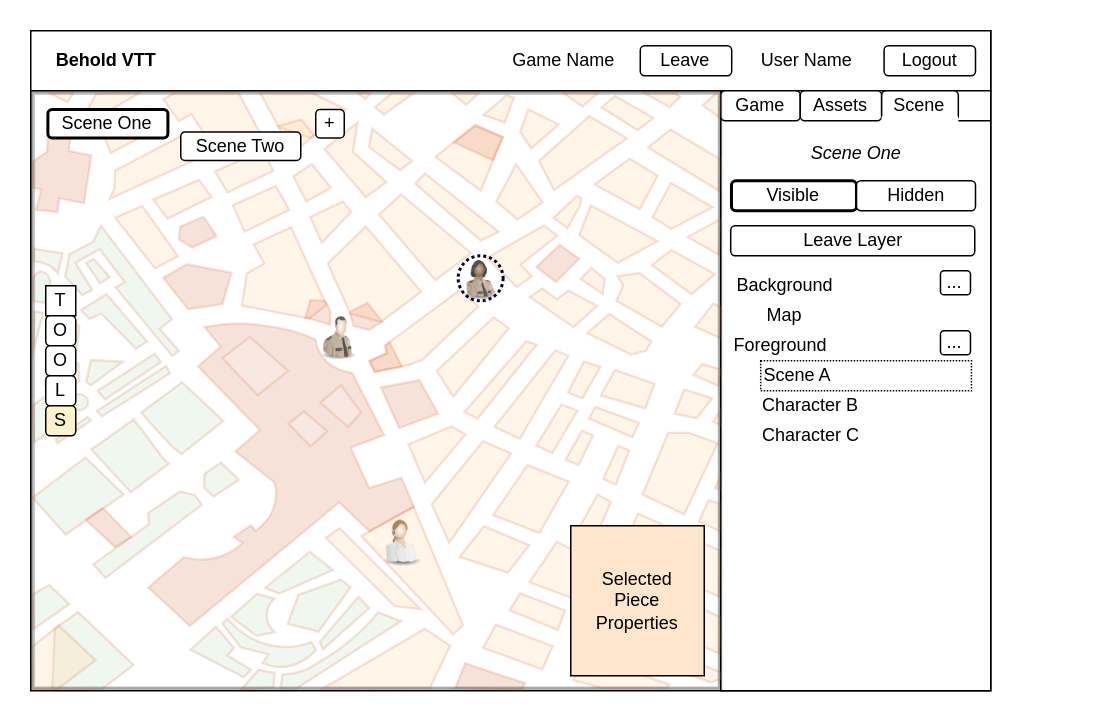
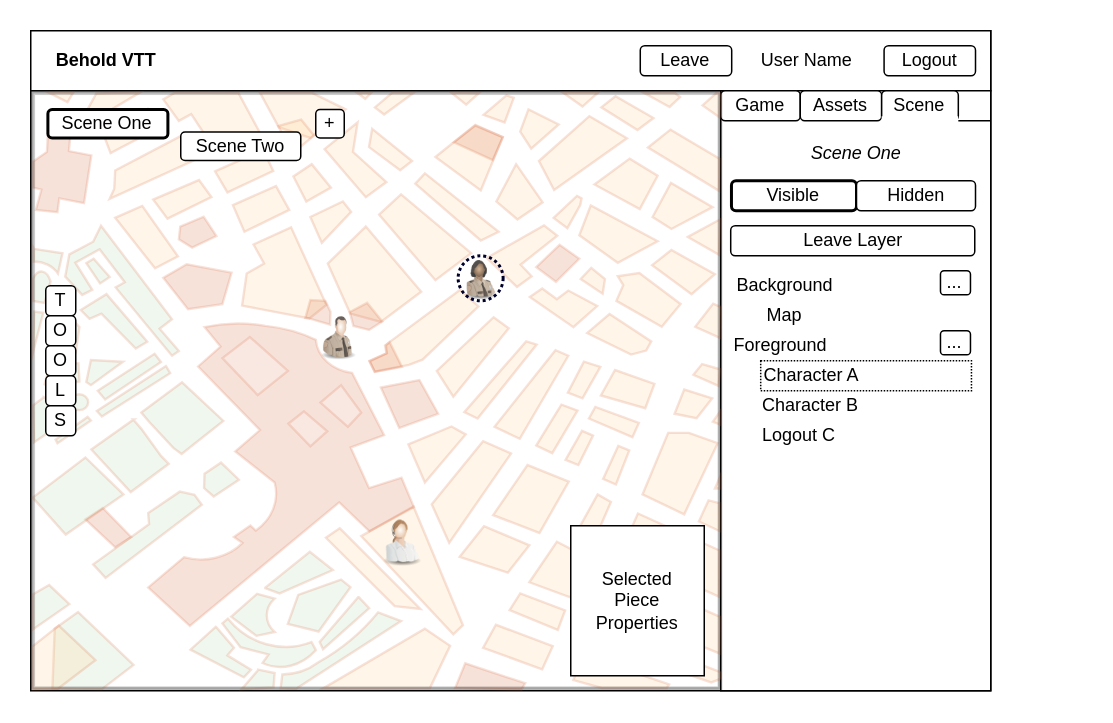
- <mxCell id="8" value="Game Name" style="text;html=1;align=center;verticalAlign=middle;whiteSpace=wrap;rounded=0;" parent="2" vertex="1"><mxGeometry x="314.921" y="5" width="81.27" height="30" as="geometry" /></mxCell>
- <mxCell id="17" value="T" style="whiteSpace=wrap;html=1;rounded=0;" parent="16" vertex="1"><mxGeometry width="20" height="20" as="geometry" /></mxCell>
+ <mxCell id="17" value="T" style="rounded=1;whiteSpace=wrap;html=1;" parent="16" vertex="1"><mxGeometry width="20" height="20" as="geometry" /></mxCell>
- <mxCell id="35" value="Scene A" style="text;html=1;align=left;verticalAlign=middle;whiteSpace=wrap;rounded=0;strokeColor=default;dashed=1;dashPattern=1 1;" vertex="1" parent="2"><mxGeometry x="486.64" y="220" width="140.5" height="20" as="geometry" /></mxCell>
+ <mxCell id="35" value="Character A" style="text;html=1;align=left;verticalAlign=middle;whiteSpace=wrap;rounded=0;strokeColor=default;dashed=1;dashPattern=1 1;" vertex="1" parent="2"><mxGeometry x="486.64" y="220" width="140.5" height="20" as="geometry" /></mxCell>
- <mxCell id="21" value="S" style="rounded=1;whiteSpace=wrap;html=1;fillColor=#fff2cc;" parent="16" vertex="1"><mxGeometry y="80" width="20" height="20" as="geometry" /></mxCell>
+ <mxCell id="21" value="S" style="rounded=1;whiteSpace=wrap;html=1;" parent="16" vertex="1"><mxGeometry y="80" width="20" height="20" as="geometry" /></mxCell>
- <mxCell id="37" value="Character C" style="text;html=1;align=left;verticalAlign=middle;whiteSpace=wrap;rounded=0;" vertex="1" parent="2"><mxGeometry x="485.98" y="260" width="140.5" height="20" as="geometry" /></mxCell>
+ <mxCell id="37" value="Logout C" style="text;html=1;align=left;verticalAlign=middle;whiteSpace=wrap;rounded=0;" vertex="1" parent="2"><mxGeometry x="485.98" y="260" width="140.5" height="20" as="geometry" /></mxCell>
- <mxCell id="28" value="Selected&lt;br&gt;Piece&lt;br&gt;Properties" style="rounded=0;whiteSpace=wrap;html=1;fillColor=#ffe6cc;" parent="2" vertex="1"><mxGeometry x="360" y="330" width="89" height="100" as="geometry" /></mxCell>
+ <mxCell id="28" value="Selected&lt;br&gt;Piece&lt;br&gt;Properties" style="rounded=0;whiteSpace=wrap;html=1;" parent="2" vertex="1"><mxGeometry x="360" y="330" width="89" height="100" as="geometry" /></mxCell>
